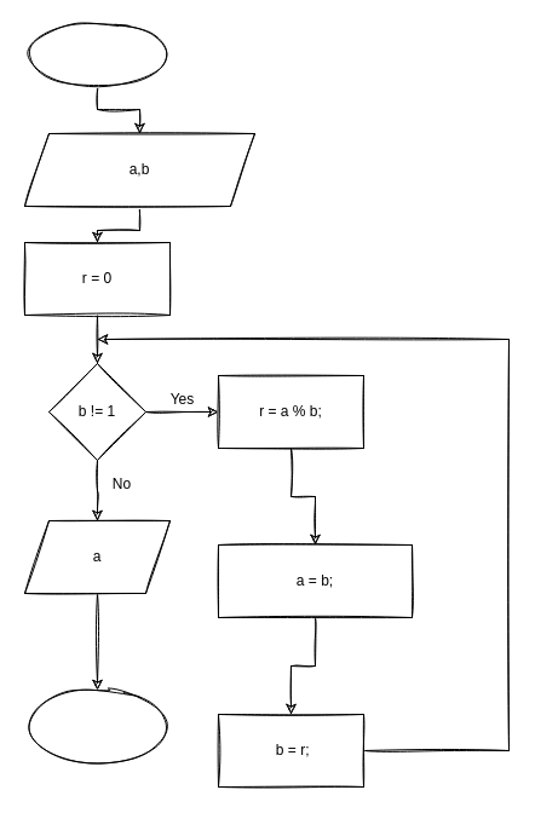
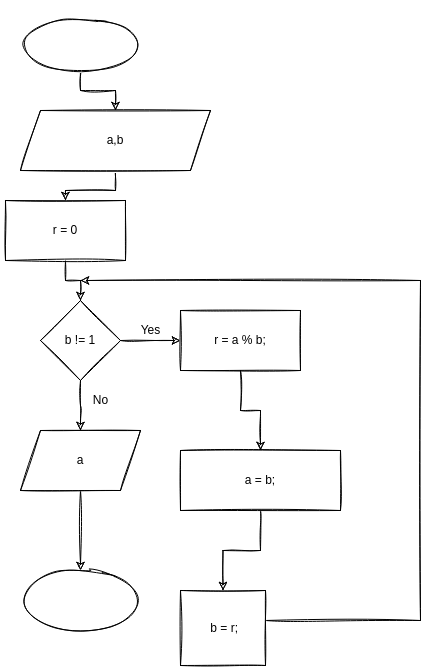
- <mxCell id="12" value="r = 0" style="whiteSpace=wrap;html=1;shadow=0;sketch=1;" vertex="1" parent="1"><mxGeometry x="20" y="200" width="120" height="60" as="geometry" /></mxCell>
+ <mxCell id="12" value="r = 0" style="whiteSpace=wrap;html=1;shadow=0;sketch=1;" vertex="1" parent="1"><mxGeometry x="5" y="200" width="120" height="60" as="geometry" /></mxCell>
- <mxCell id="16" value="&amp;nbsp;b = r;" style="whiteSpace=wrap;html=1;shadow=0;sketch=1;" vertex="1" parent="1"><mxGeometry x="180" y="590" width="120" height="60" as="geometry" /></mxCell>
+ <mxCell id="16" value="&amp;nbsp;b = r;" style="whiteSpace=wrap;html=1;shadow=0;sketch=1;" vertex="1" parent="1"><mxGeometry x="180" y="590" width="85" height="75" as="geometry" /></mxCell>
